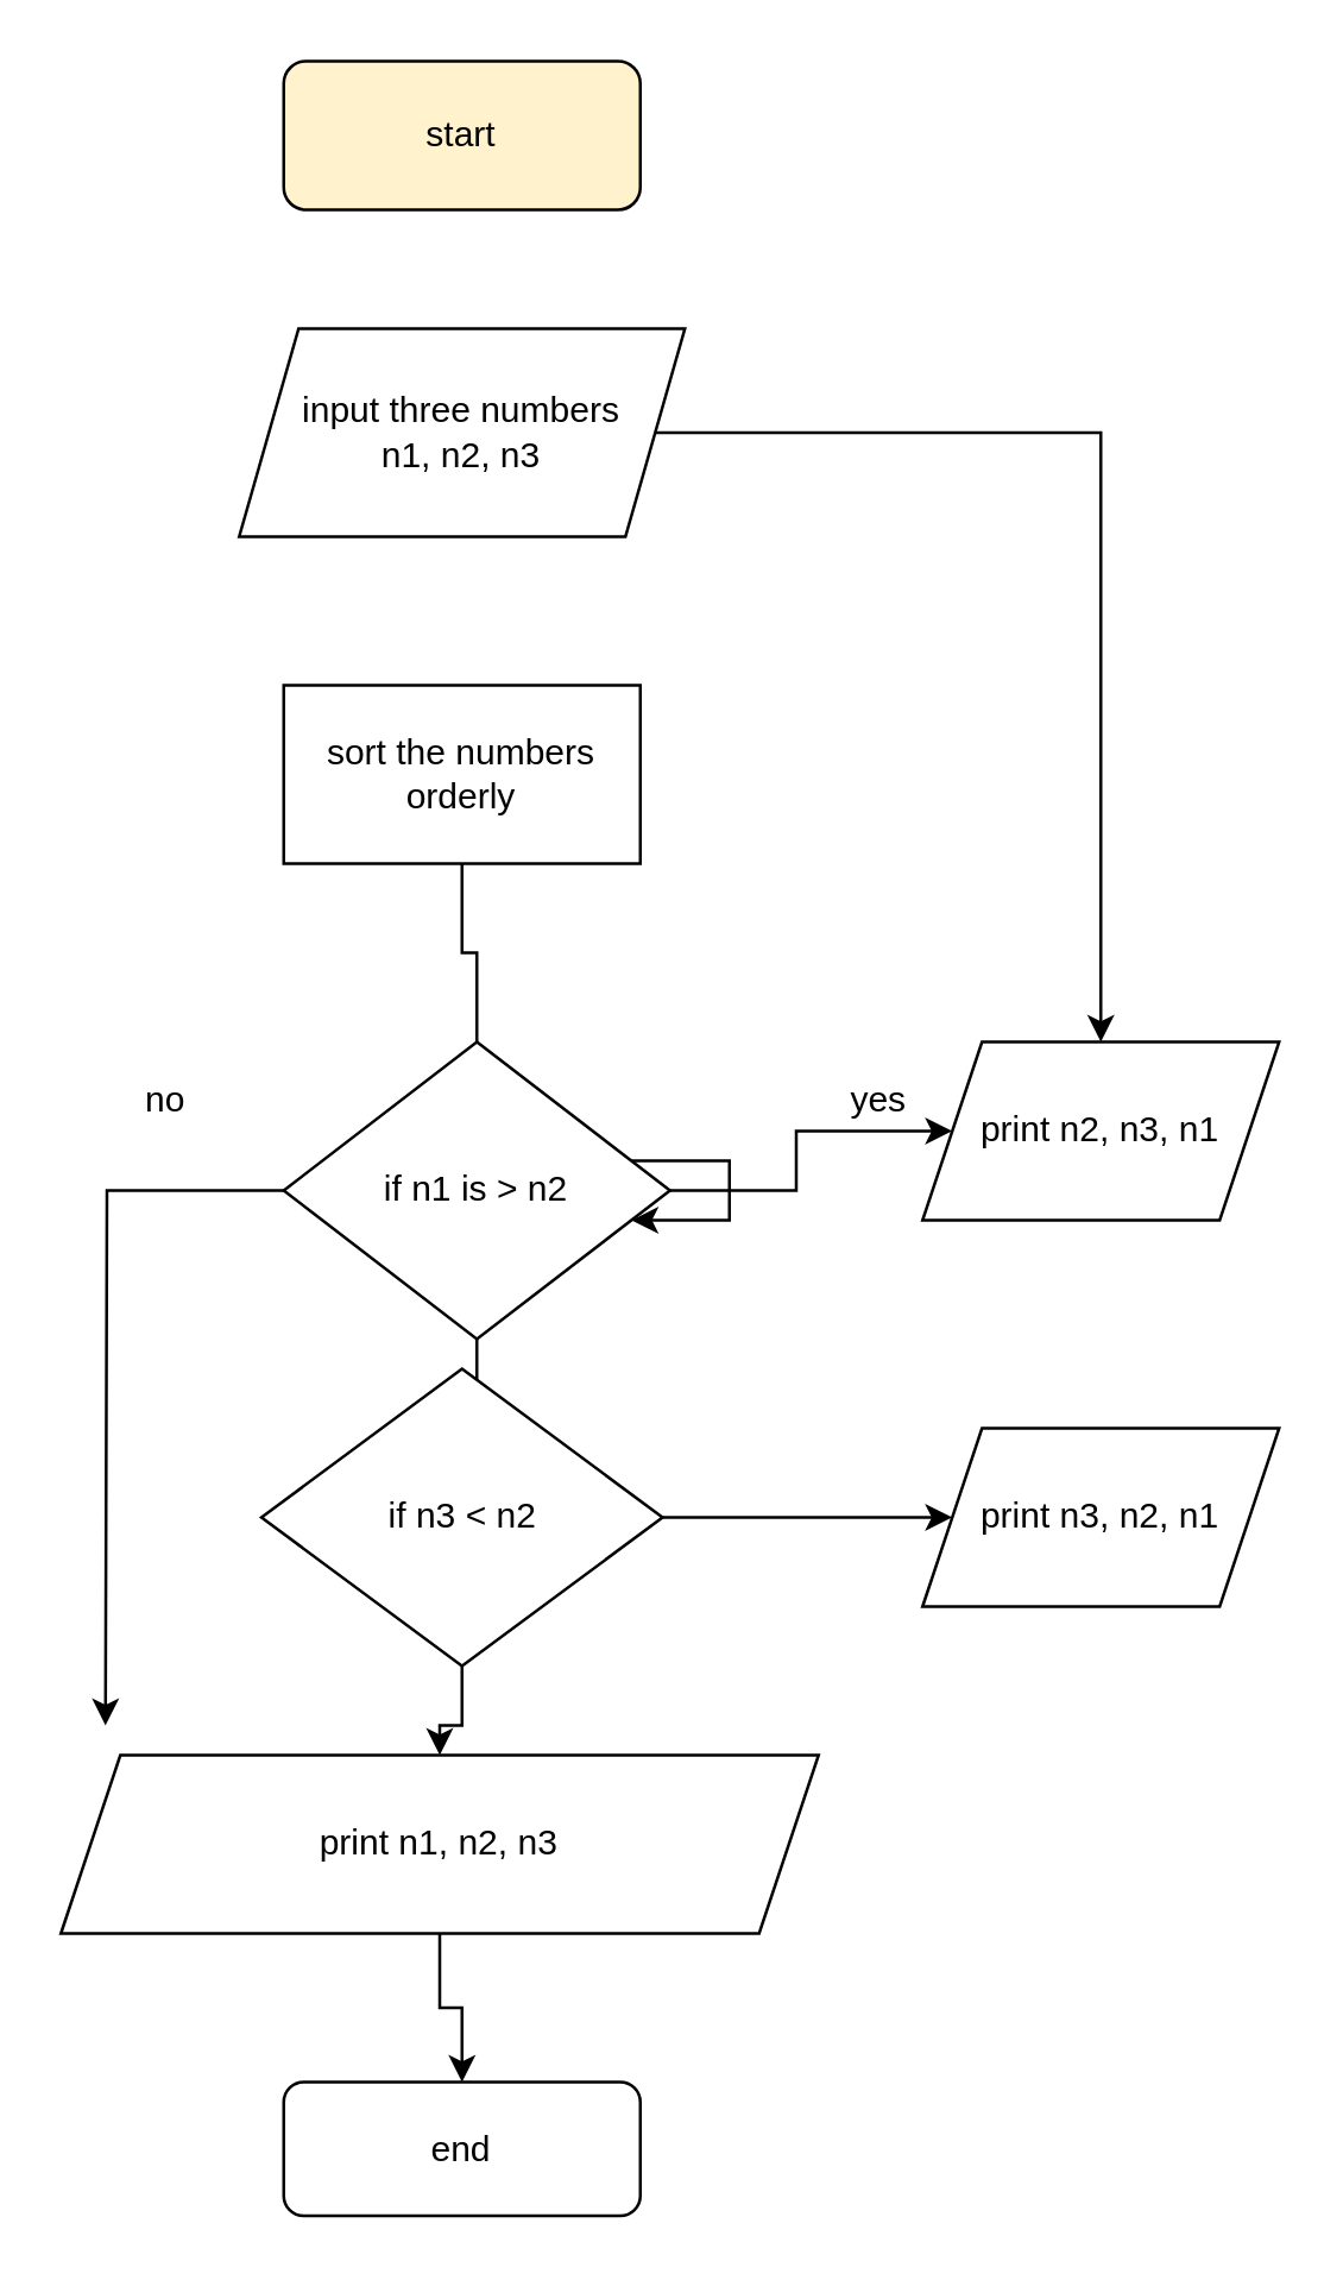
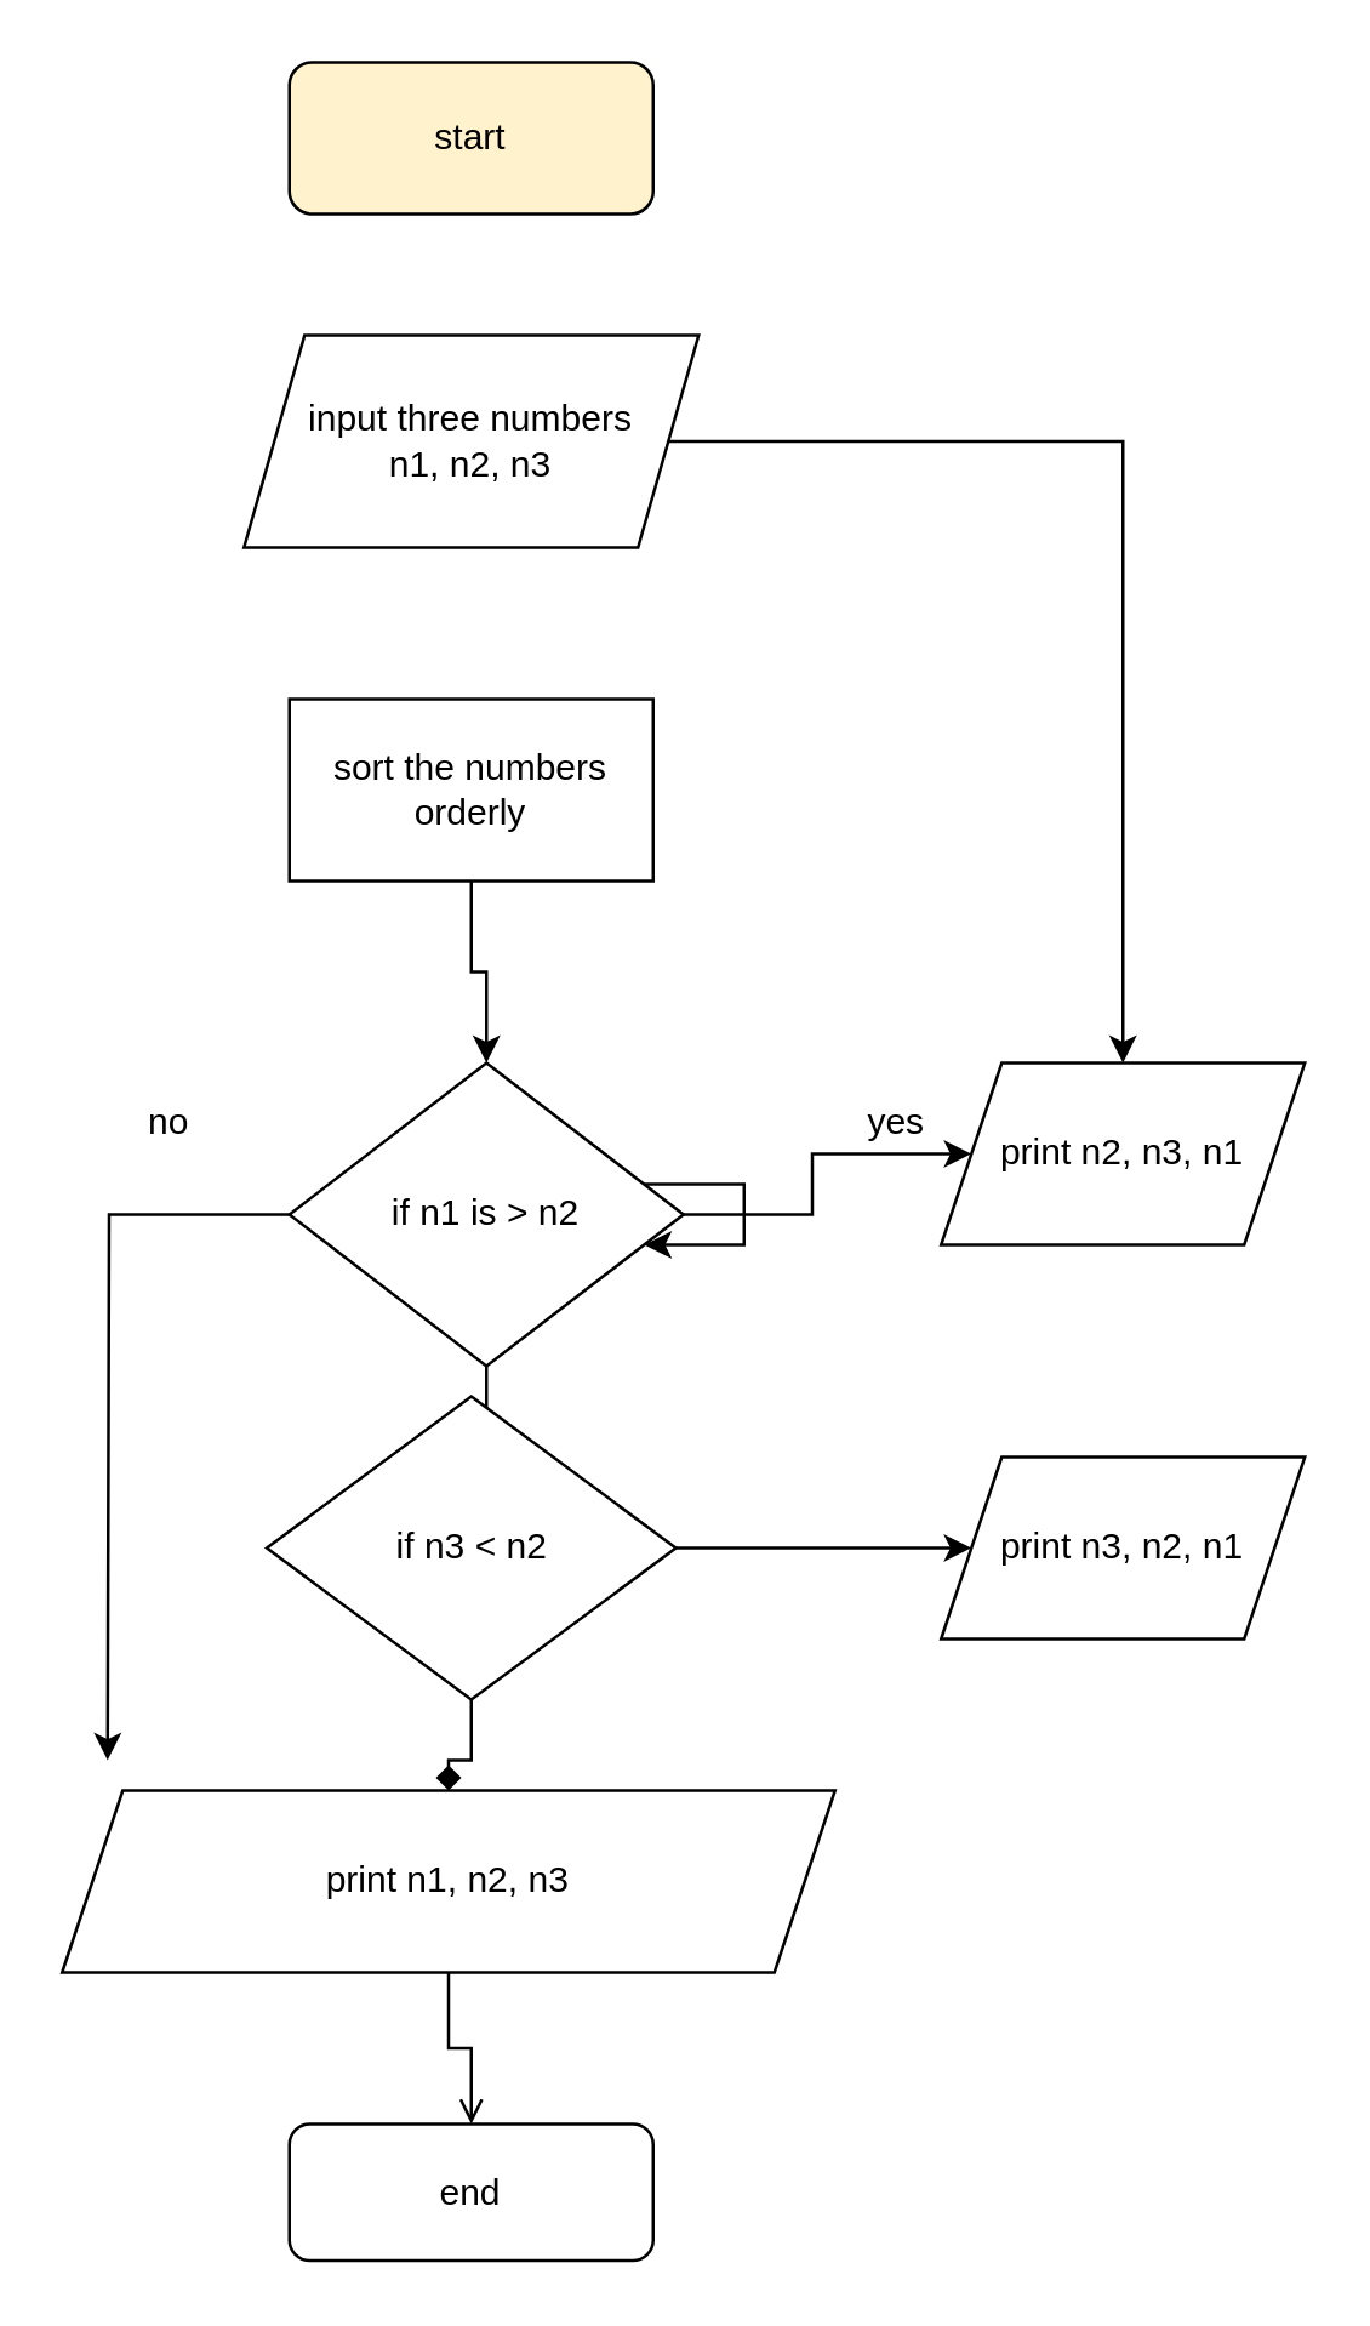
- <mxCell id="6" value="" style="edgeStyle=orthogonalEdgeStyle;rounded=0;orthogonalLoop=1;jettySize=auto;html=1;endArrow=none;" edge="1" parent="1" source="7" target="11"><mxGeometry relative="1" as="geometry" /></mxCell>
+ <mxCell id="6" value="" style="edgeStyle=orthogonalEdgeStyle;rounded=0;orthogonalLoop=1;jettySize=auto;html=1;" edge="1" parent="1" source="7" target="11"><mxGeometry relative="1" as="geometry" /></mxCell>
- <mxCell id="13" value="" style="edgeStyle=orthogonalEdgeStyle;rounded=0;orthogonalLoop=1;jettySize=auto;html=1;" edge="1" parent="1" source="14" target="19"><mxGeometry relative="1" as="geometry" /></mxCell>
+ <mxCell id="13" value="" style="edgeStyle=orthogonalEdgeStyle;rounded=0;orthogonalLoop=1;jettySize=auto;html=1;endArrow=diamond;" edge="1" parent="1" source="14" target="19"><mxGeometry relative="1" as="geometry" /></mxCell>
- <mxCell id="18" value="" style="edgeStyle=orthogonalEdgeStyle;rounded=0;orthogonalLoop=1;jettySize=auto;html=1;" edge="1" parent="1" source="19" target="3"><mxGeometry relative="1" as="geometry" /></mxCell>
+ <mxCell id="18" value="" style="edgeStyle=orthogonalEdgeStyle;rounded=0;orthogonalLoop=1;jettySize=auto;html=1;endArrow=open;" edge="1" parent="1" source="19" target="3"><mxGeometry relative="1" as="geometry" /></mxCell>
